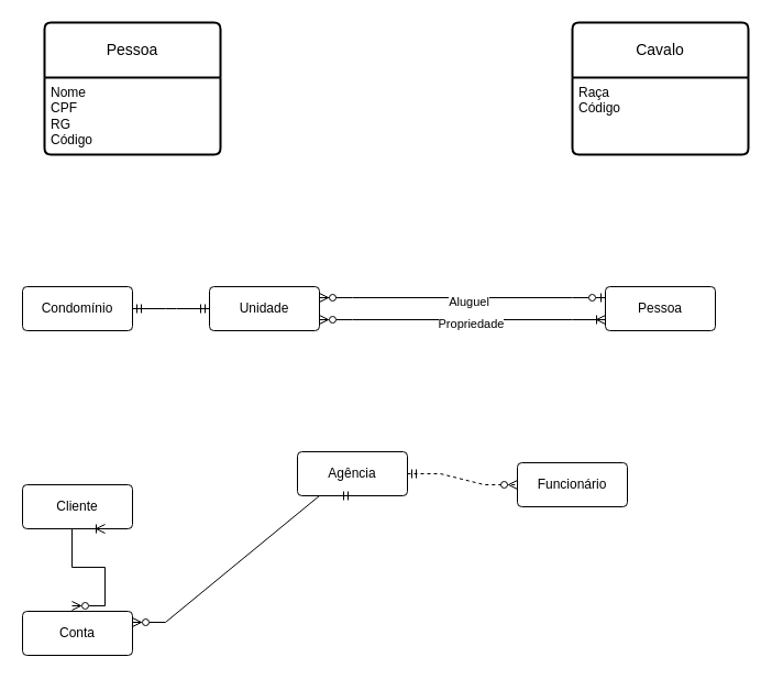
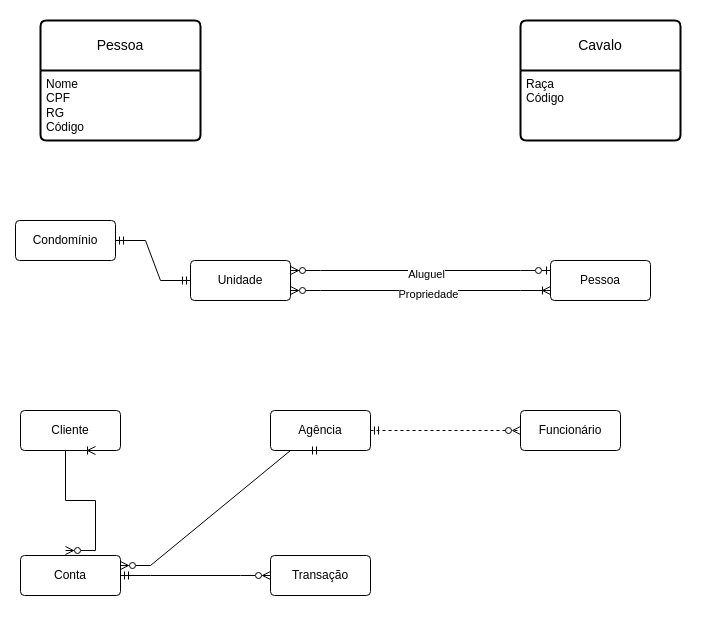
- <mxCell id="6" value="Condomínio" style="rounded=1;arcSize=10;whiteSpace=wrap;html=1;align=center;" vertex="1" parent="1"><mxGeometry x="20" y="260" width="100" height="40" as="geometry" /></mxCell>
+ <mxCell id="6" value="Condomínio" style="rounded=1;arcSize=10;whiteSpace=wrap;html=1;align=center;" vertex="1" parent="1"><mxGeometry x="15" y="220" width="100" height="40" as="geometry" /></mxCell>
- <mxCell id="17" value="Funcionário" style="rounded=1;arcSize=10;whiteSpace=wrap;html=1;align=center;" vertex="1" parent="1"><mxGeometry x="470" y="420" width="100" height="40" as="geometry" /></mxCell>
+ <mxCell id="17" value="Funcionário" style="rounded=1;arcSize=10;whiteSpace=wrap;html=1;align=center;" vertex="1" parent="1"><mxGeometry x="520" y="410" width="100" height="40" as="geometry" /></mxCell>
- <mxCell id="14" value="Cliente" style="rounded=1;arcSize=10;whiteSpace=wrap;html=1;align=center;" vertex="1" parent="1"><mxGeometry x="20" y="440" width="100" height="40" as="geometry" /></mxCell>
+ <mxCell id="14" value="Cliente" style="rounded=1;arcSize=10;whiteSpace=wrap;html=1;align=center;" vertex="1" parent="1"><mxGeometry x="20" y="410" width="100" height="40" as="geometry" /></mxCell>
+ <mxCell id="21" value="" style="edgeStyle=entityRelationEdgeStyle;fontSize=12;html=1;endArrow=ERzeroToMany;startArrow=ERmandOne;rounded=0;endFill=0;" edge="1" parent="1" source="15" target="18"><mxGeometry width="100" height="100" relative="1" as="geometry"><mxPoint x="360" y="450" as="sourcePoint" /><mxPoint x="460" y="350" as="targetPoint" /></mxGeometry></mxCell>
+ <mxCell id="18" value="Transação" style="rounded=1;arcSize=10;whiteSpace=wrap;html=1;align=center;" vertex="1" parent="1"><mxGeometry x="270" y="555" width="100" height="40" as="geometry" /></mxCell>
